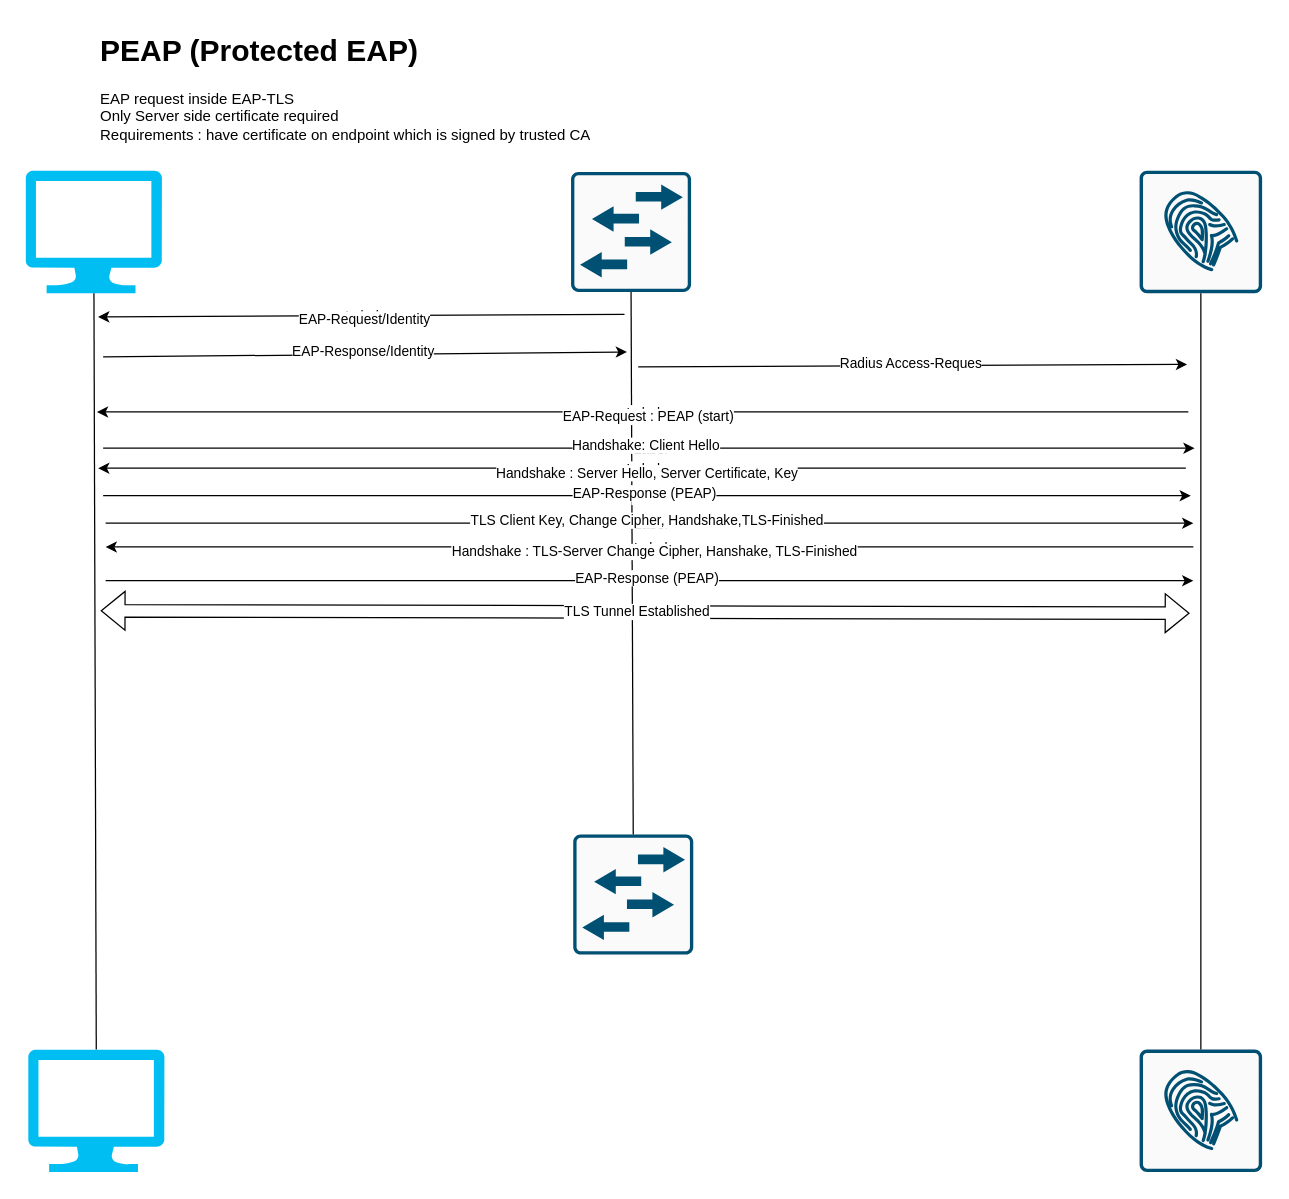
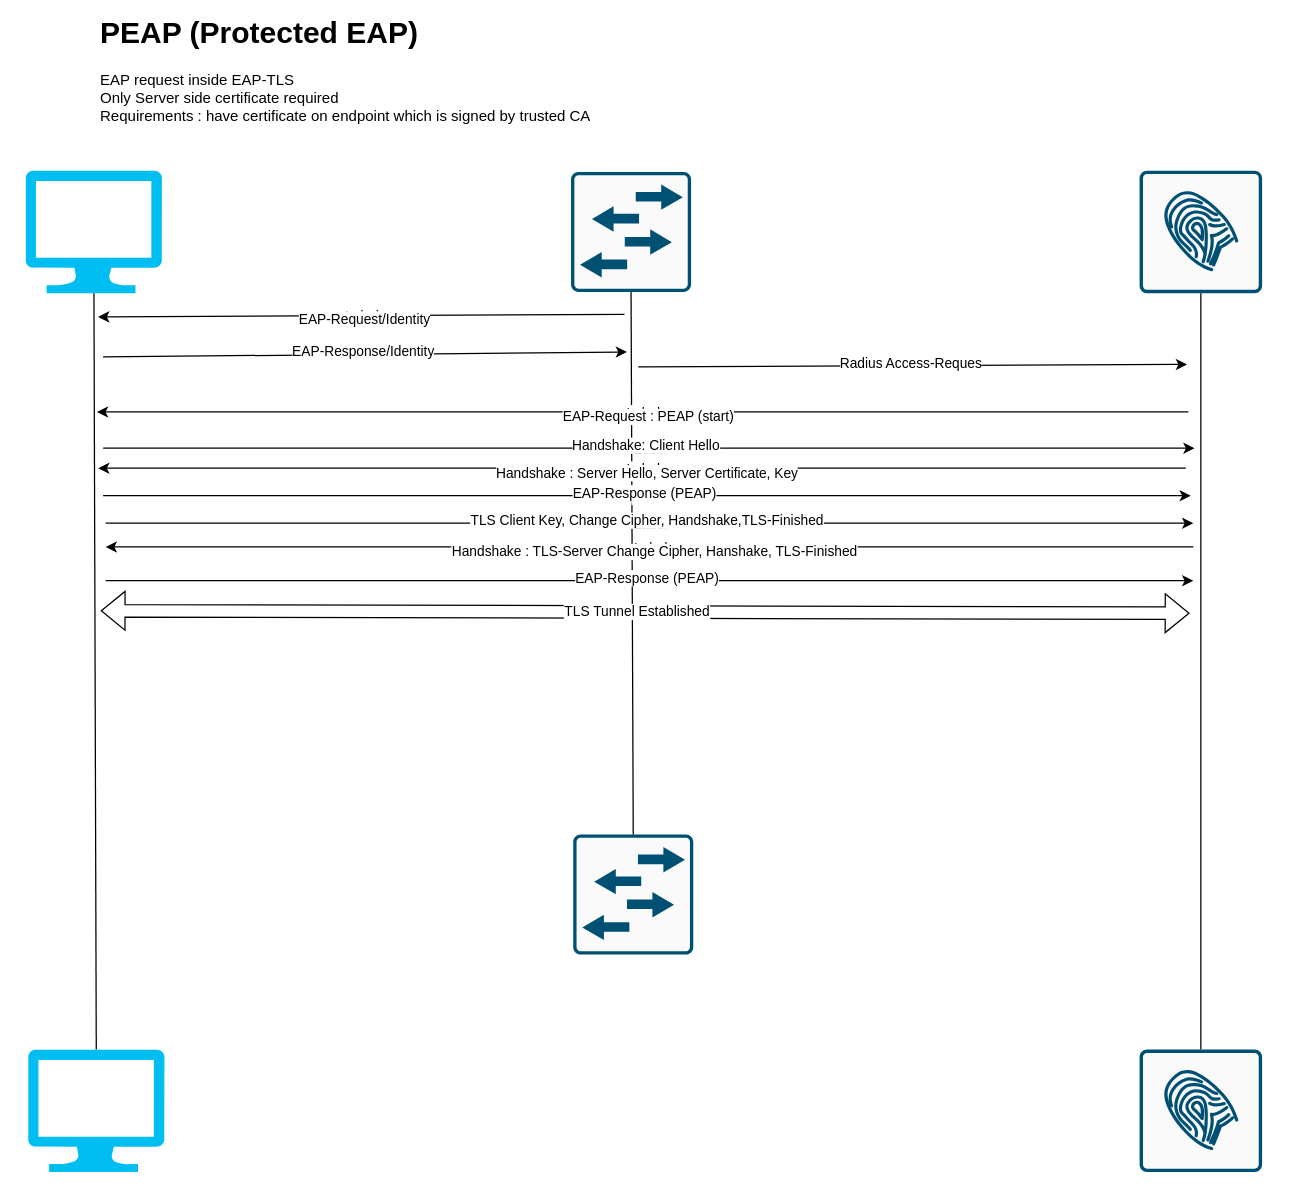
- <mxCell id="43" value="&lt;h1 style=&quot;margin-top: 0px;&quot;&gt;PEAP (Protected EAP)&lt;/h1&gt;&lt;div&gt;EAP request inside EAP-TLS&lt;/div&gt;&lt;div&gt;Only Server side certificate required&amp;nbsp;&lt;/div&gt;&lt;div&gt;Requirements : have certificate on endpoint which is signed by trusted CA&lt;/div&gt;" style="text;html=1;whiteSpace=wrap;overflow=hidden;rounded=0;" parent="1" vertex="1"><mxGeometry x="78" y="20" width="623" height="102" as="geometry" /></mxCell>
+ <mxCell id="43" value="&lt;h1 style=&quot;margin-top: 0px;&quot;&gt;PEAP (Protected EAP)&lt;/h1&gt;&lt;div&gt;EAP request inside EAP-TLS&lt;/div&gt;&lt;div&gt;Only Server side certificate required&amp;nbsp;&lt;/div&gt;&lt;div&gt;Requirements : have certificate on endpoint which is signed by trusted CA&lt;/div&gt;" style="text;html=1;whiteSpace=wrap;overflow=hidden;rounded=0;" parent="1" vertex="1"><mxGeometry x="78" y="5" width="623" height="102" as="geometry" /></mxCell>
